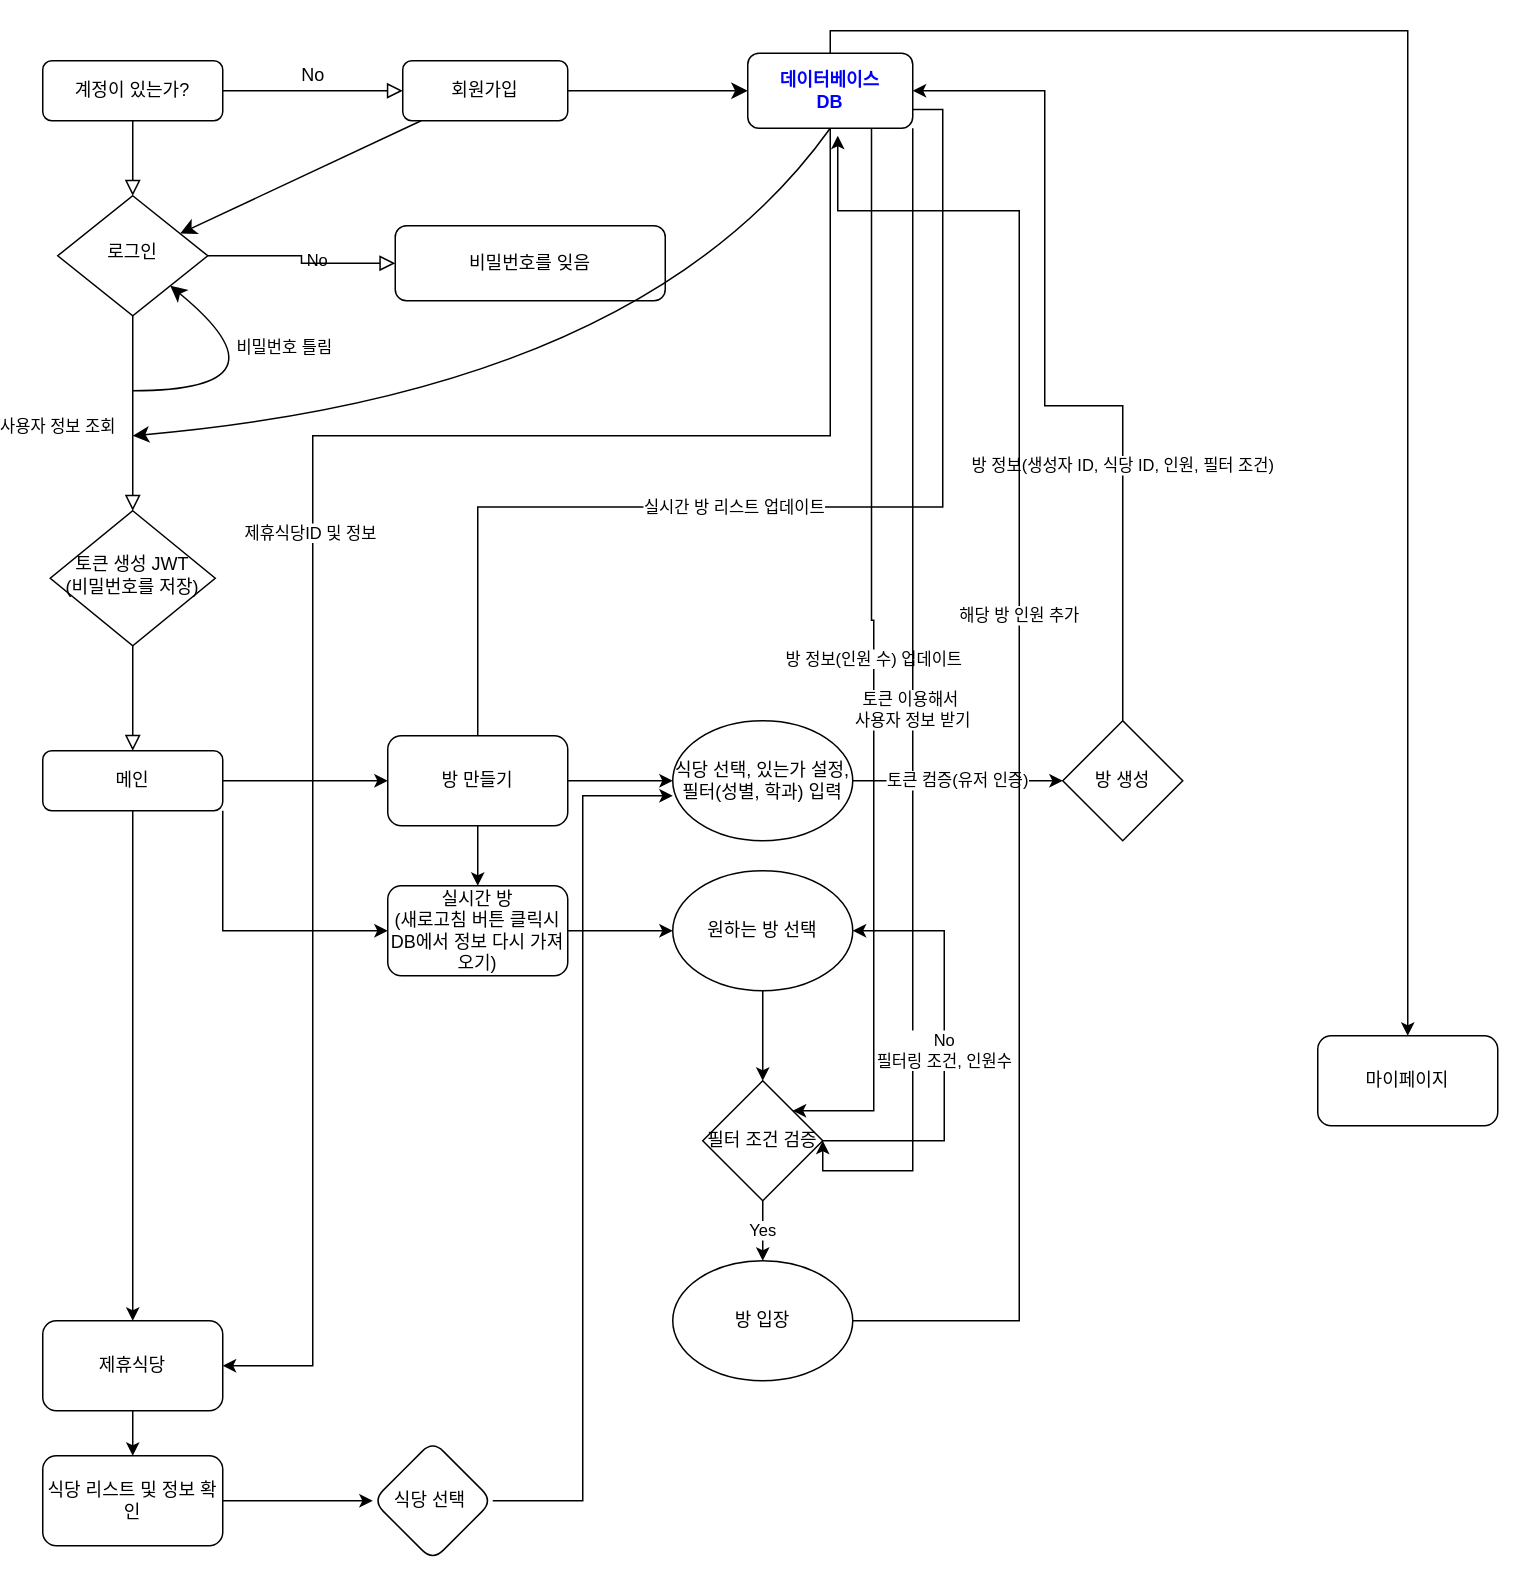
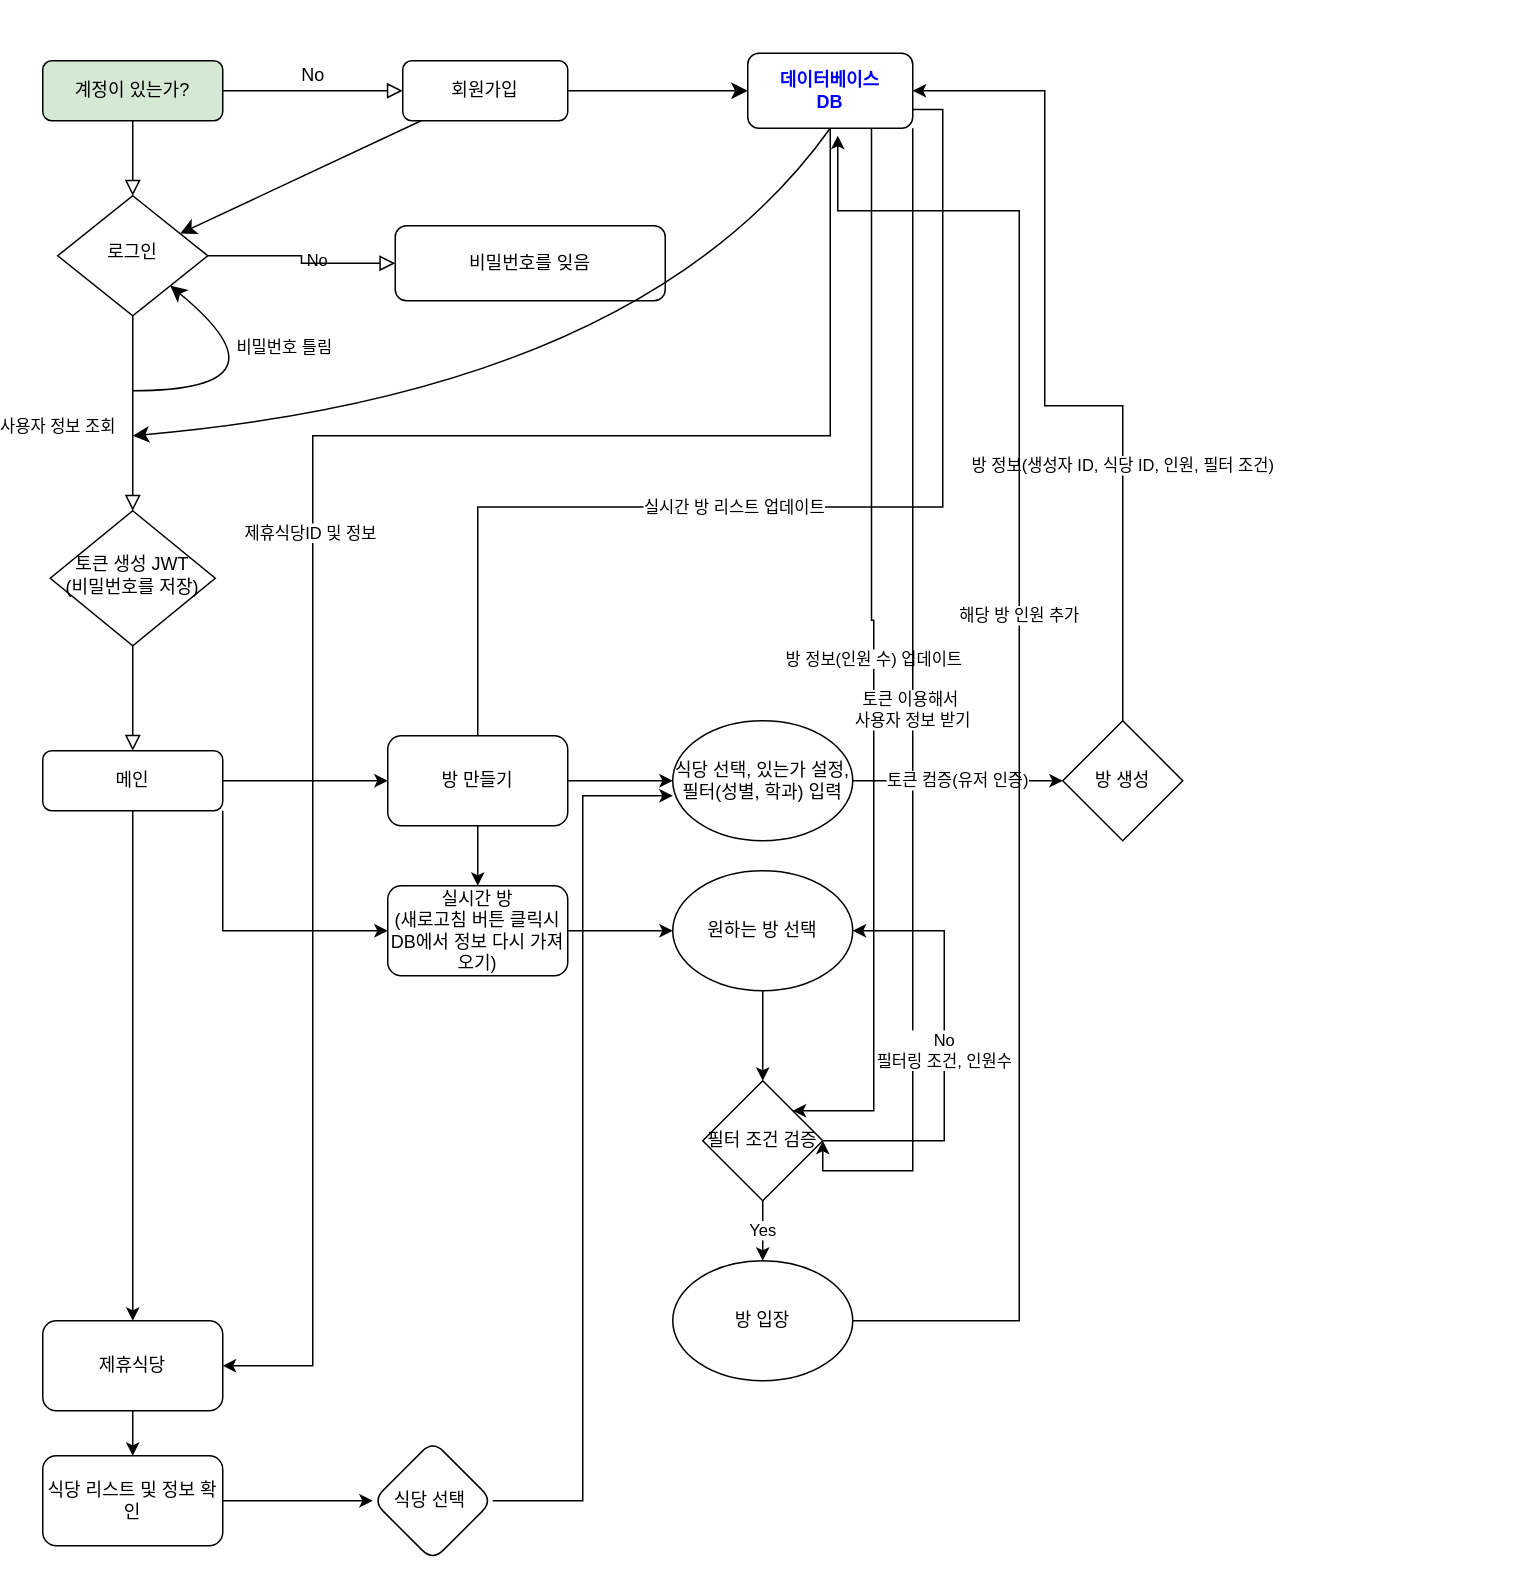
- <mxCell id="4" value="계정이 있는가?" style="rounded=1;whiteSpace=wrap;html=1;fontSize=12;glass=0;strokeWidth=1;shadow=0;" parent="1" vertex="1"><mxGeometry x="20" y="40" width="120" height="40" as="geometry" /></mxCell>
+ <mxCell id="4" value="계정이 있는가?" style="rounded=1;whiteSpace=wrap;html=1;fontSize=12;glass=0;strokeWidth=1;shadow=0;fillColor=#d5e8d4;" parent="1" vertex="1"><mxGeometry x="20" y="40" width="120" height="40" as="geometry" /></mxCell>
- <mxCell id="22" value="" style="edgeStyle=orthogonalEdgeStyle;rounded=0;orthogonalLoop=1;jettySize=auto;html=1;" edge="1" parent="1" source="24" target="31"><mxGeometry relative="1" as="geometry"><mxPoint x="545" y="-10" as="targetPoint" /><Array as="points"><mxPoint x="545" y="20" /><mxPoint x="930" y="20" /></Array></mxGeometry></mxCell>
- <mxCell id="31" value="마이페이지" style="rounded=1;whiteSpace=wrap;html=1;" parent="1" vertex="1"><mxGeometry x="870" y="690" width="120" height="60" as="geometry" /></mxCell>
